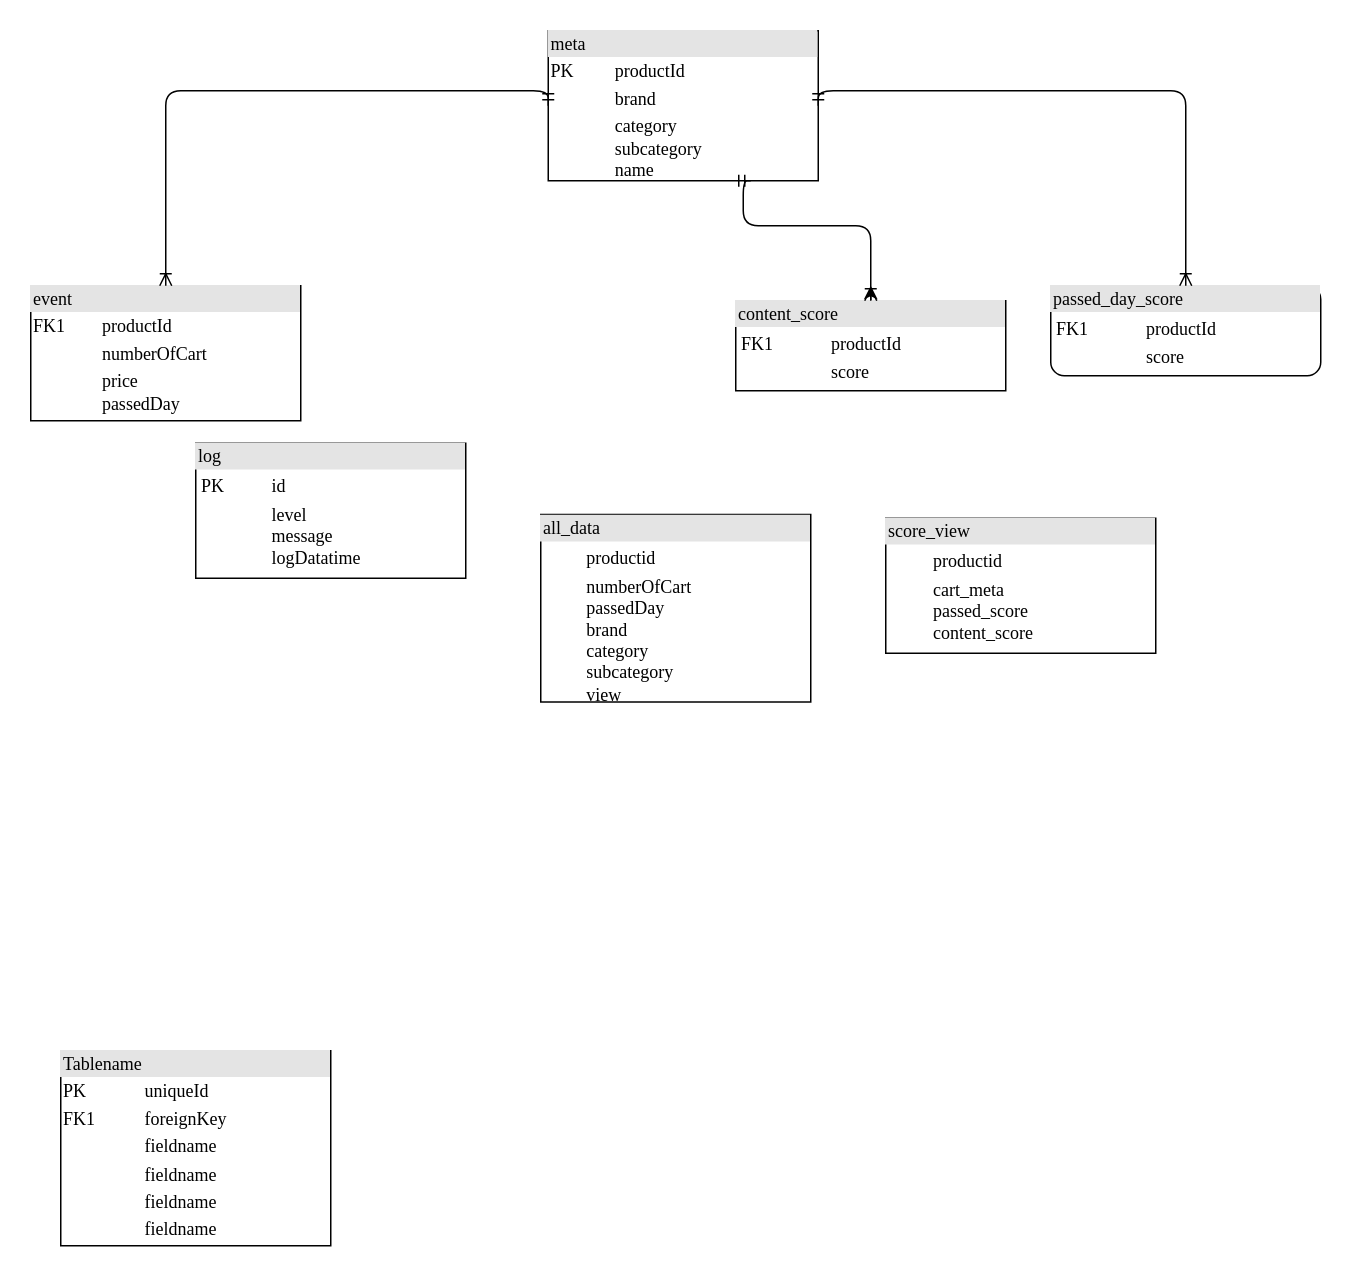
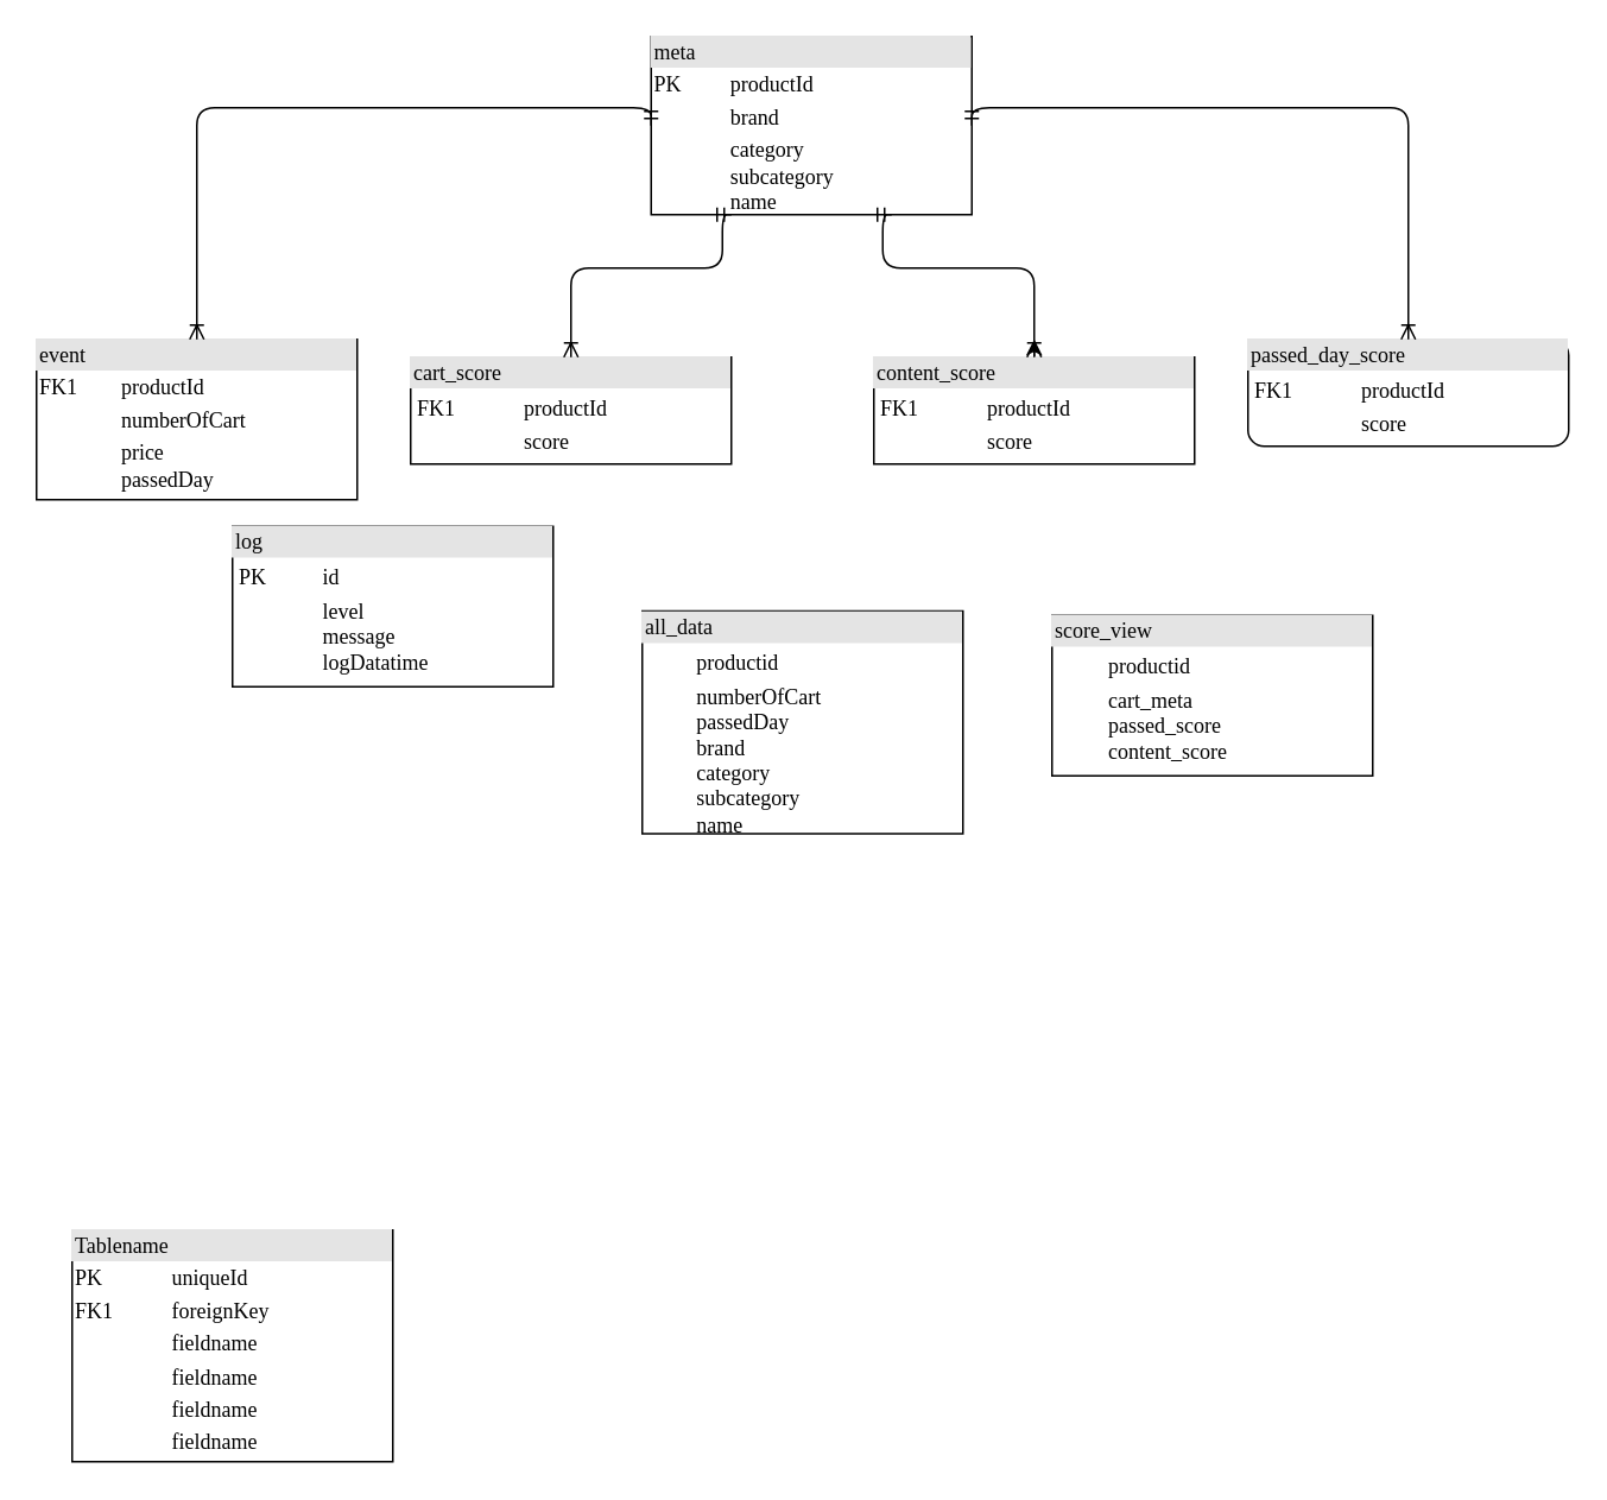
+ <mxCell id="9" value="" style="edgeStyle=orthogonalEdgeStyle;html=1;endArrow=ERoneToMany;startArrow=ERmandOne;labelBackgroundColor=none;fontFamily=Verdana;fontSize=12;align=left;exitX=0.25;exitY=1;entryX=0.5;entryY=0;exitDx=0;exitDy=0;entryDx=0;entryDy=0;" edge="1" parent="1" source="2" target="3"><mxGeometry width="100" height="100" relative="1" as="geometry"><mxPoint x="720" y="220" as="sourcePoint" /><mxPoint x="300" y="490" as="targetPoint" /><Array as="points"><mxPoint x="405" y="150" /><mxPoint x="320" y="150" /></Array></mxGeometry></mxCell>
+ <mxCell id="3" value="&lt;div style=&quot;box-sizing: border-box ; width: 100% ; background: #e4e4e4 ; padding: 2px&quot;&gt;cart_score&lt;/div&gt;&lt;table style=&quot;width: 100% ; font-size: 1em&quot; cellpadding=&quot;2&quot; cellspacing=&quot;0&quot;&gt;&lt;tbody&gt;&lt;tr&gt;&lt;td&gt;&lt;table cellpadding=&quot;2&quot; cellspacing=&quot;0&quot; style=&quot;font-size: 1em ; width: 180px&quot;&gt;&lt;tbody&gt;&lt;tr&gt;&lt;td&gt;FK1&lt;/td&gt;&lt;td&gt;productId&lt;/td&gt;&lt;/tr&gt;&lt;tr&gt;&lt;td&gt;&lt;/td&gt;&lt;td&gt;score&lt;/td&gt;&lt;/tr&gt;&lt;tr&gt;&lt;td&gt;&lt;br&gt;&lt;/td&gt;&lt;td&gt;&lt;br&gt;&lt;/td&gt;&lt;/tr&gt;&lt;/tbody&gt;&lt;/table&gt;&lt;/td&gt;&lt;td&gt;&lt;br&gt;&lt;/td&gt;&lt;/tr&gt;&lt;tr&gt;&lt;td&gt;&lt;/td&gt;&lt;td&gt;&lt;/td&gt;&lt;/tr&gt;&lt;/tbody&gt;&lt;/table&gt;" style="verticalAlign=top;align=left;overflow=fill;html=1;rounded=0;shadow=0;comic=0;labelBackgroundColor=none;strokeWidth=1;fontFamily=Verdana;fontSize=12" parent="1" vertex="1"><mxGeometry x="230" y="200" width="180" height="60" as="geometry" /></mxCell>
- <mxCell id="15" value="&lt;div style=&quot;box-sizing: border-box ; width: 100% ; background: #e4e4e4 ; padding: 2px&quot;&gt;all_data&lt;/div&gt;&lt;table style=&quot;width: 100% ; font-size: 1em&quot; cellpadding=&quot;2&quot; cellspacing=&quot;0&quot;&gt;&lt;tbody&gt;&lt;tr&gt;&lt;td&gt;&lt;table cellpadding=&quot;2&quot; cellspacing=&quot;0&quot; style=&quot;font-size: 1em ; width: 180px&quot;&gt;&lt;tbody&gt;&lt;tr&gt;&lt;td&gt;&lt;span style=&quot;white-space: pre&quot;&gt;   &lt;/span&gt;&lt;br&gt;&lt;/td&gt;&lt;td&gt;productid&lt;/td&gt;&lt;/tr&gt;&lt;tr&gt;&lt;td&gt;&lt;/td&gt;&lt;td&gt;numberOfCart&lt;br&gt;passedDay&lt;br&gt;brand&lt;br&gt;category&lt;br&gt;subcategory&lt;br&gt;view&lt;/td&gt;&lt;/tr&gt;&lt;tr&gt;&lt;td&gt;&lt;br&gt;&lt;/td&gt;&lt;td&gt;&lt;br&gt;&lt;/td&gt;&lt;/tr&gt;&lt;/tbody&gt;&lt;/table&gt;&lt;/td&gt;&lt;td&gt;&lt;br&gt;&lt;/td&gt;&lt;/tr&gt;&lt;tr&gt;&lt;td&gt;&lt;/td&gt;&lt;td&gt;&lt;/td&gt;&lt;/tr&gt;&lt;/tbody&gt;&lt;/table&gt;" style="verticalAlign=top;align=left;overflow=fill;html=1;rounded=0;shadow=0;comic=0;labelBackgroundColor=none;strokeWidth=1;fontFamily=Verdana;fontSize=12" vertex="1" parent="1"><mxGeometry x="360" y="342.5" width="180" height="125" as="geometry" /></mxCell>
+ <mxCell id="15" value="&lt;div style=&quot;box-sizing: border-box ; width: 100% ; background: #e4e4e4 ; padding: 2px&quot;&gt;all_data&lt;/div&gt;&lt;table style=&quot;width: 100% ; font-size: 1em&quot; cellpadding=&quot;2&quot; cellspacing=&quot;0&quot;&gt;&lt;tbody&gt;&lt;tr&gt;&lt;td&gt;&lt;table cellpadding=&quot;2&quot; cellspacing=&quot;0&quot; style=&quot;font-size: 1em ; width: 180px&quot;&gt;&lt;tbody&gt;&lt;tr&gt;&lt;td&gt;&lt;span style=&quot;white-space: pre&quot;&gt;   &lt;/span&gt;&lt;br&gt;&lt;/td&gt;&lt;td&gt;productid&lt;/td&gt;&lt;/tr&gt;&lt;tr&gt;&lt;td&gt;&lt;/td&gt;&lt;td&gt;numberOfCart&lt;br&gt;passedDay&lt;br&gt;brand&lt;br&gt;category&lt;br&gt;subcategory&lt;br&gt;name&lt;/td&gt;&lt;/tr&gt;&lt;tr&gt;&lt;td&gt;&lt;br&gt;&lt;/td&gt;&lt;td&gt;&lt;br&gt;&lt;/td&gt;&lt;/tr&gt;&lt;/tbody&gt;&lt;/table&gt;&lt;/td&gt;&lt;td&gt;&lt;br&gt;&lt;/td&gt;&lt;/tr&gt;&lt;tr&gt;&lt;td&gt;&lt;/td&gt;&lt;td&gt;&lt;/td&gt;&lt;/tr&gt;&lt;/tbody&gt;&lt;/table&gt;" style="verticalAlign=top;align=left;overflow=fill;html=1;rounded=0;shadow=0;comic=0;labelBackgroundColor=none;strokeWidth=1;fontFamily=Verdana;fontSize=12" vertex="1" parent="1"><mxGeometry x="360" y="342.5" width="180" height="125" as="geometry" /></mxCell>
- <mxCell id="5" value="&lt;div style=&quot;box-sizing: border-box ; width: 100% ; background: #e4e4e4 ; padding: 2px&quot;&gt;Tablename&lt;/div&gt;&lt;table style=&quot;width: 100% ; font-size: 1em&quot; cellpadding=&quot;2&quot; cellspacing=&quot;0&quot;&gt;&lt;tbody&gt;&lt;tr&gt;&lt;td&gt;PK&lt;/td&gt;&lt;td&gt;uniqueId&lt;/td&gt;&lt;/tr&gt;&lt;tr&gt;&lt;td&gt;FK1&lt;/td&gt;&lt;td&gt;foreignKey&lt;/td&gt;&lt;/tr&gt;&lt;tr&gt;&lt;td&gt;&lt;/td&gt;&lt;td&gt;fieldname&lt;/td&gt;&lt;/tr&gt;&lt;tr&gt;&lt;td&gt;&lt;br&gt;&lt;/td&gt;&lt;td&gt;fieldname&lt;br&gt;&lt;/td&gt;&lt;/tr&gt;&lt;tr&gt;&lt;td&gt;&lt;br&gt;&lt;/td&gt;&lt;td&gt;fieldname&lt;br&gt;&lt;/td&gt;&lt;/tr&gt;&lt;tr&gt;&lt;td&gt;&lt;br&gt;&lt;/td&gt;&lt;td&gt;fieldname&lt;br&gt;&lt;/td&gt;&lt;/tr&gt;&lt;/tbody&gt;&lt;/table&gt;" style="verticalAlign=top;align=left;overflow=fill;html=1;rounded=0;shadow=0;comic=0;labelBackgroundColor=none;strokeWidth=1;fontFamily=Verdana;fontSize=12" parent="1" vertex="1"><mxGeometry x="40" y="700" width="180" height="130" as="geometry" /></mxCell>
+ <mxCell id="5" value="&lt;div style=&quot;box-sizing: border-box ; width: 100% ; background: #e4e4e4 ; padding: 2px&quot;&gt;Tablename&lt;/div&gt;&lt;table style=&quot;width: 100% ; font-size: 1em&quot; cellpadding=&quot;2&quot; cellspacing=&quot;0&quot;&gt;&lt;tbody&gt;&lt;tr&gt;&lt;td&gt;PK&lt;/td&gt;&lt;td&gt;uniqueId&lt;/td&gt;&lt;/tr&gt;&lt;tr&gt;&lt;td&gt;FK1&lt;/td&gt;&lt;td&gt;foreignKey&lt;/td&gt;&lt;/tr&gt;&lt;tr&gt;&lt;td&gt;&lt;/td&gt;&lt;td&gt;fieldname&lt;/td&gt;&lt;/tr&gt;&lt;tr&gt;&lt;td&gt;&lt;br&gt;&lt;/td&gt;&lt;td&gt;fieldname&lt;br&gt;&lt;/td&gt;&lt;/tr&gt;&lt;tr&gt;&lt;td&gt;&lt;br&gt;&lt;/td&gt;&lt;td&gt;fieldname&lt;br&gt;&lt;/td&gt;&lt;/tr&gt;&lt;tr&gt;&lt;td&gt;&lt;br&gt;&lt;/td&gt;&lt;td&gt;fieldname&lt;br&gt;&lt;/td&gt;&lt;/tr&gt;&lt;/tbody&gt;&lt;/table&gt;" style="verticalAlign=top;align=left;overflow=fill;html=1;rounded=0;shadow=0;comic=0;labelBackgroundColor=none;strokeWidth=1;fontFamily=Verdana;fontSize=12" parent="1" vertex="1"><mxGeometry x="40" y="690" width="180" height="130" as="geometry" /></mxCell>
